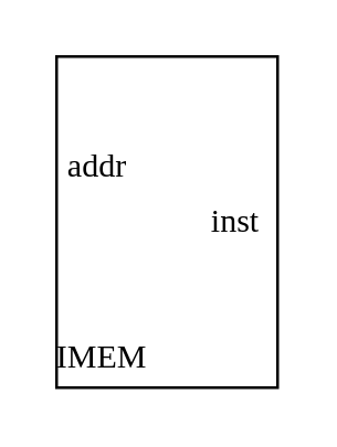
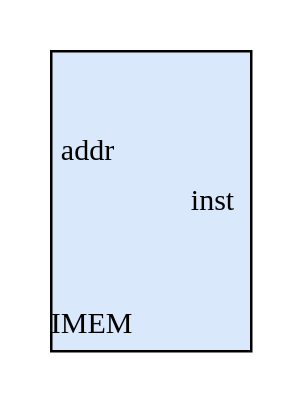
- <mxCell id="2" value="&lt;font face=&quot;Ubuntu mono&quot;&gt;IMEM&lt;/font&gt;" style="rounded=0;whiteSpace=wrap;html=1;labelPosition=left;verticalLabelPosition=bottom;align=right;verticalAlign=top;spacingTop=-25;spacingBottom=0;spacingRight=-35;spacingLeft=0;" vertex="1" parent="1"><mxGeometry x="20" y="20" width="80" height="120" as="geometry" /></mxCell>
+ <mxCell id="2" value="&lt;font face=&quot;Ubuntu mono&quot;&gt;IMEM&lt;/font&gt;" style="rounded=0;whiteSpace=wrap;html=1;labelPosition=left;verticalLabelPosition=bottom;align=right;verticalAlign=top;spacingTop=-25;spacingBottom=0;spacingRight=-35;spacingLeft=0;fillColor=#dae8fc;" vertex="1" parent="1"><mxGeometry x="20" y="20" width="80" height="120" as="geometry" /></mxCell>
